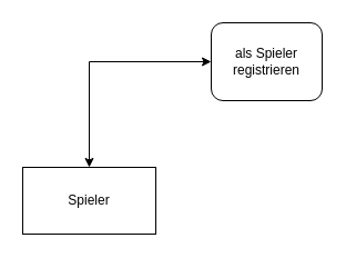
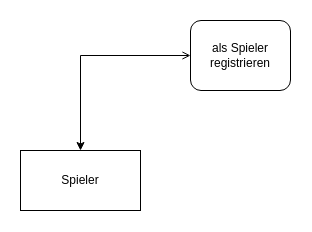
- <mxCell id="4" value="" style="endArrow=classic;startArrow=classic;html=1;rounded=0;entryX=0;entryY=0.5;entryDx=0;entryDy=0;exitX=0.5;exitY=0;exitDx=0;exitDy=0;" edge="1" parent="1" source="2" target="3"><mxGeometry width="50" height="50" relative="1" as="geometry"><mxPoint x="300" y="400" as="sourcePoint" /><mxPoint x="350" y="350" as="targetPoint" /><Array as="points"><mxPoint x="80" y="55" /></Array></mxGeometry></mxCell>
+ <mxCell id="4" value="" style="endArrow=open;startArrow=classic;html=1;rounded=0;entryX=0;entryY=0.5;entryDx=0;entryDy=0;exitX=0.5;exitY=0;exitDx=0;exitDy=0;" edge="1" parent="1" source="2" target="3"><mxGeometry width="50" height="50" relative="1" as="geometry"><mxPoint x="300" y="400" as="sourcePoint" /><mxPoint x="350" y="350" as="targetPoint" /><Array as="points"><mxPoint x="80" y="55" /></Array></mxGeometry></mxCell>
